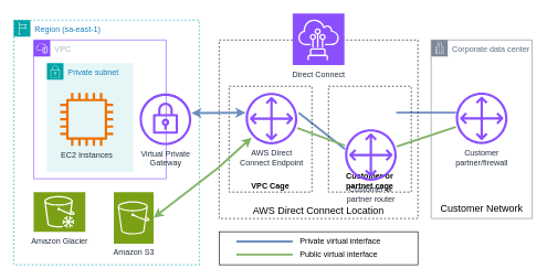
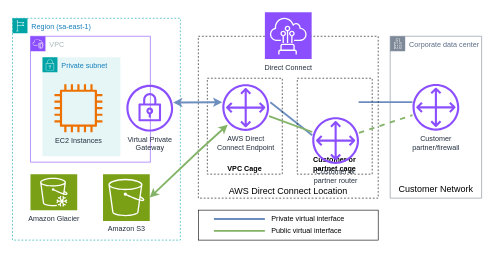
- <mxCell id="28" value="" style="endArrow=none;html=1;rounded=0;strokeWidth=3;fillColor=#d5e8d4;strokeColor=#82b366;" edge="1" parent="1" source="22" target="3"><mxGeometry width="50" height="50" relative="1" as="geometry"><mxPoint x="600" y="178.58" as="sourcePoint" /><mxPoint x="672" y="178.58" as="targetPoint" /></mxGeometry></mxCell>
+ <mxCell id="28" value="" style="endArrow=none;html=1;rounded=0;strokeWidth=3;fillColor=#d5e8d4;strokeColor=#82b366;dashed=1;" edge="1" parent="1" source="22" target="3"><mxGeometry width="50" height="50" relative="1" as="geometry"><mxPoint x="600" y="178.58" as="sourcePoint" /><mxPoint x="672" y="178.58" as="targetPoint" /></mxGeometry></mxCell>
- <mxCell id="11" value="Amazon S3" style="sketch=0;points=[[0,0,0],[0.25,0,0],[0.5,0,0],[0.75,0,0],[1,0,0],[0,1,0],[0.25,1,0],[0.5,1,0],[0.75,1,0],[1,1,0],[0,0.25,0],[0,0.5,0],[0,0.75,0],[1,0.25,0],[1,0.5,0],[1,0.75,0]];outlineConnect=0;fontColor=#232F3E;fillColor=#7AA116;strokeColor=#ffffff;dashed=0;verticalLabelPosition=bottom;verticalAlign=top;align=center;html=1;fontSize=12;fontStyle=0;aspect=fixed;shape=mxgraph.aws4.resourceIcon;resIcon=mxgraph.aws4.s3;" vertex="1" parent="8"><mxGeometry x="151" y="260" width="60" height="78" as="geometry" /></mxCell>
+ <mxCell id="11" value="Amazon S3" style="sketch=0;points=[[0,0,0],[0.25,0,0],[0.5,0,0],[0.75,0,0],[1,0,0],[0,1,0],[0.25,1,0],[0.5,1,0],[0.75,1,0],[1,1,0],[0,0.25,0],[0,0.5,0],[0,0.75,0],[1,0.25,0],[1,0.5,0],[1,0.75,0]];outlineConnect=0;fontColor=#232F3E;fillColor=#7AA116;strokeColor=#ffffff;dashed=0;verticalLabelPosition=bottom;verticalAlign=top;align=center;html=1;fontSize=12;fontStyle=0;aspect=fixed;shape=mxgraph.aws4.resourceIcon;resIcon=mxgraph.aws4.s3;" vertex="1" parent="8"><mxGeometry x="151" y="260" width="78" height="78" as="geometry" /></mxCell>
